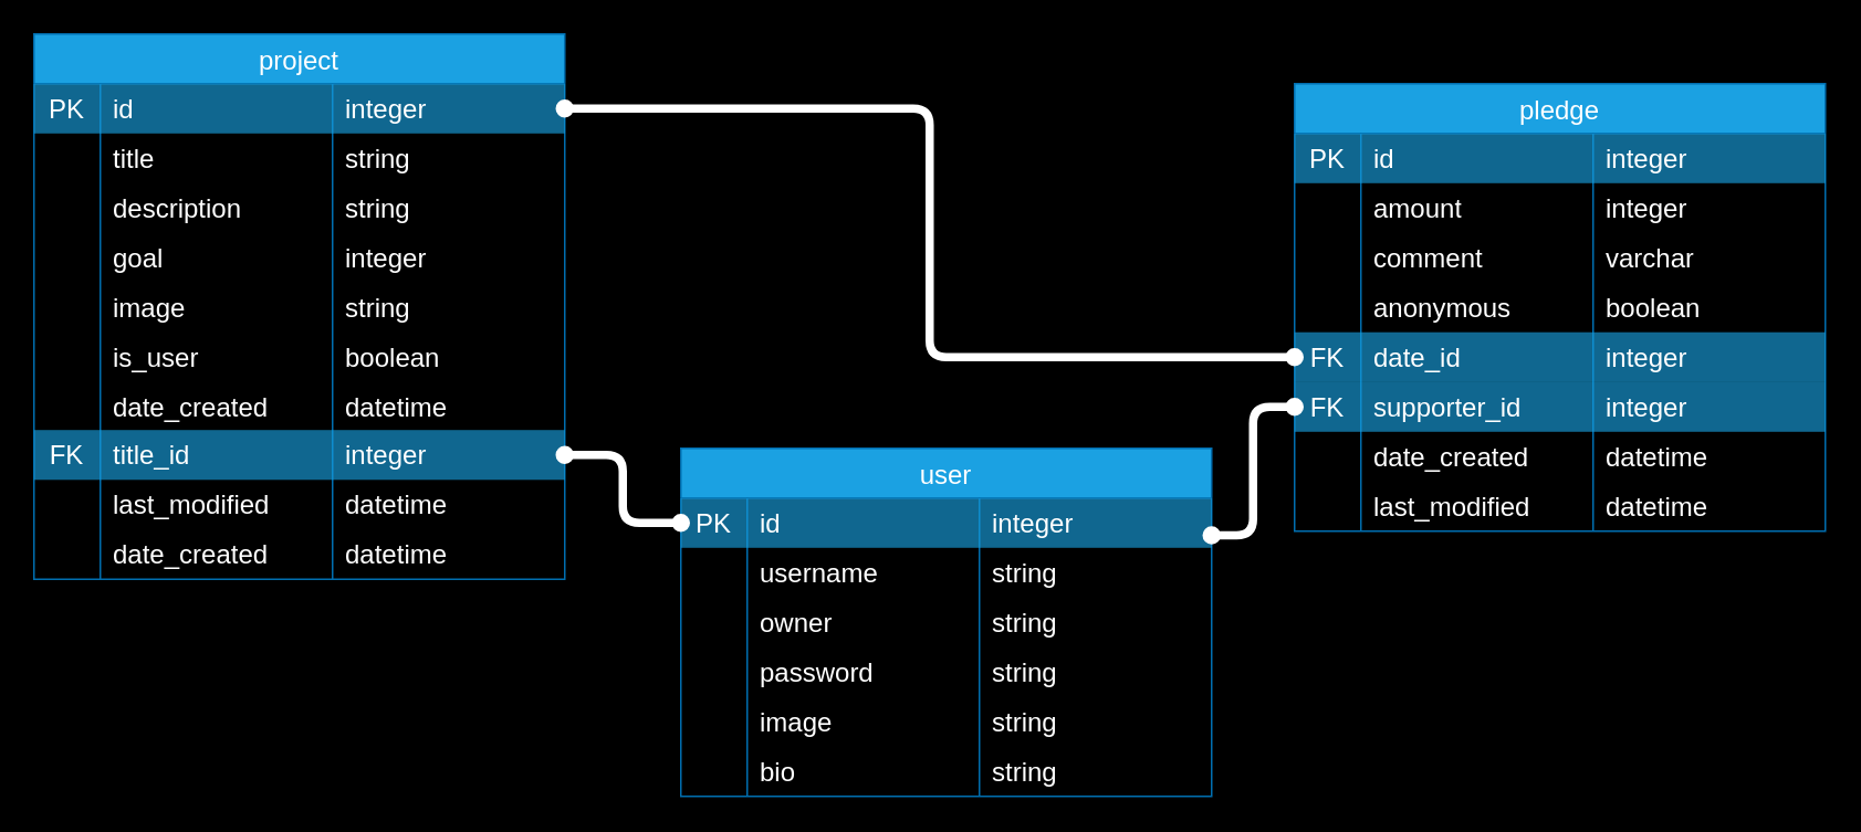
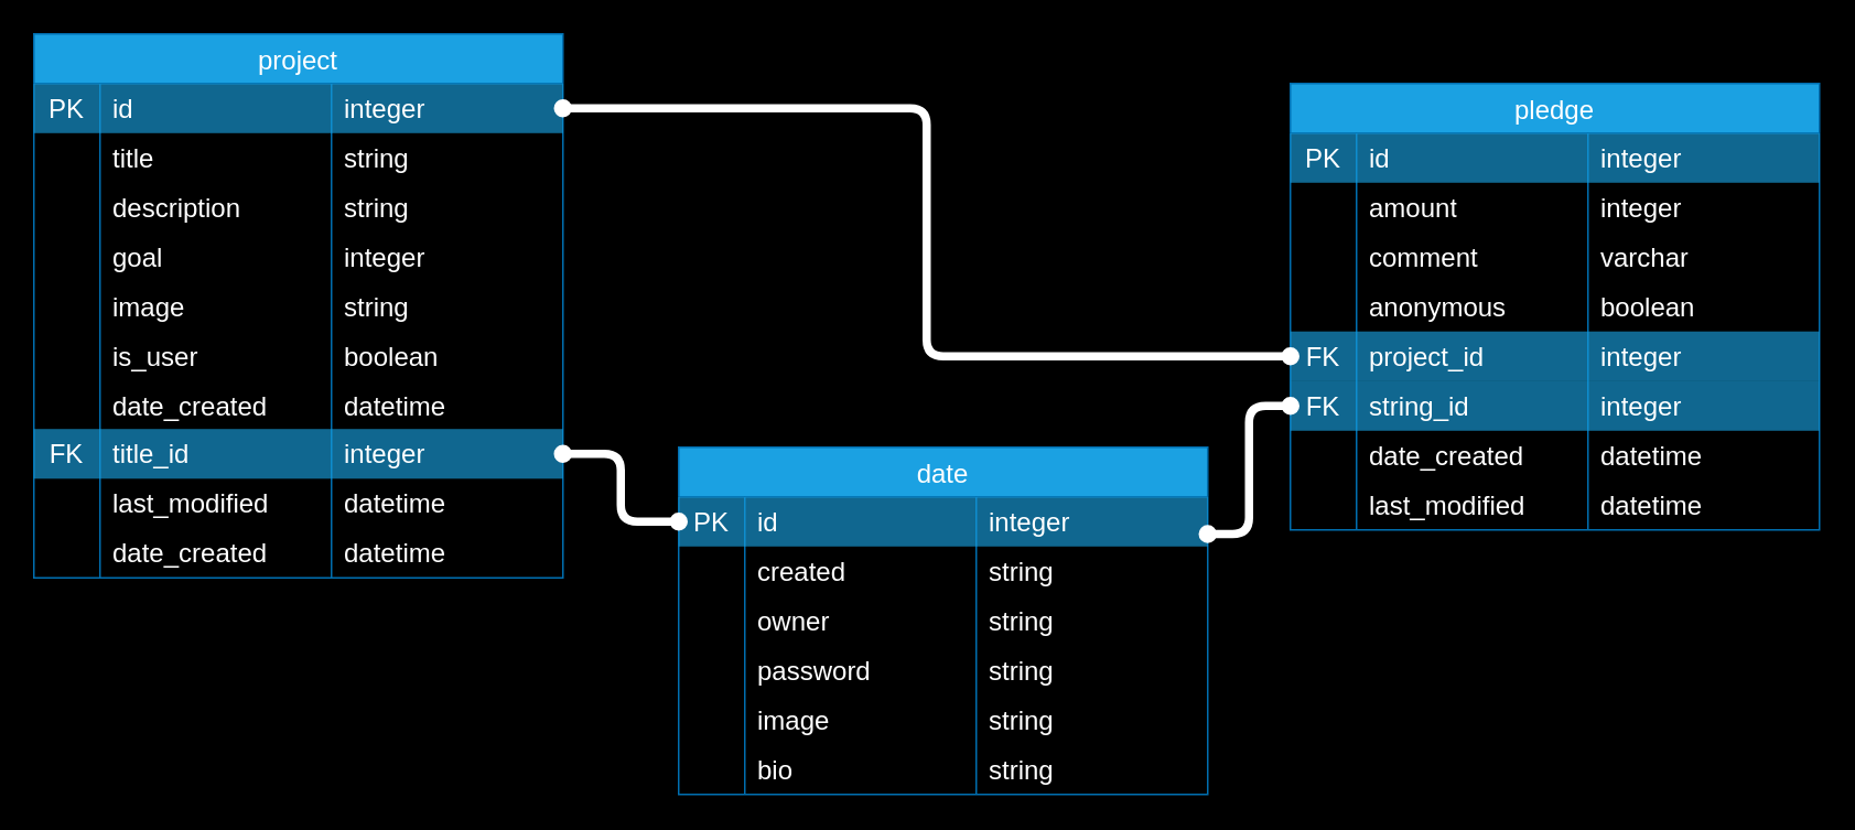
- <mxCell id="62" value="&lt;font&gt;date_id&lt;/font&gt;" style="shape=partialRectangle;html=1;whiteSpace=wrap;connectable=0;fillColor=#1ba1e2;top=0;left=0;bottom=0;right=0;align=left;spacingLeft=6;overflow=hidden;strokeColor=#006EAF;fontSize=16;fontColor=#ffffff;opacity=40;" parent="60" vertex="1"><mxGeometry x="40" width="140" height="30" as="geometry"><mxRectangle width="140" height="30" as="alternateBounds" /></mxGeometry></mxCell>
+ <mxCell id="62" value="&lt;font&gt;project_id&lt;/font&gt;" style="shape=partialRectangle;html=1;whiteSpace=wrap;connectable=0;fillColor=#1ba1e2;top=0;left=0;bottom=0;right=0;align=left;spacingLeft=6;overflow=hidden;strokeColor=#006EAF;fontSize=16;fontColor=#ffffff;opacity=40;" parent="60" vertex="1"><mxGeometry x="40" width="140" height="30" as="geometry"><mxRectangle width="140" height="30" as="alternateBounds" /></mxGeometry></mxCell>
- <mxCell id="66" value="&lt;font&gt;supporter_id&lt;/font&gt;" style="shape=partialRectangle;html=1;whiteSpace=wrap;connectable=0;fillColor=#1ba1e2;top=0;left=0;bottom=0;right=0;align=left;spacingLeft=6;overflow=hidden;strokeColor=#006EAF;fontSize=16;fontColor=#ffffff;opacity=40;" parent="64" vertex="1"><mxGeometry x="40" width="140" height="30" as="geometry"><mxRectangle width="140" height="30" as="alternateBounds" /></mxGeometry></mxCell>
+ <mxCell id="66" value="&lt;font&gt;string_id&lt;/font&gt;" style="shape=partialRectangle;html=1;whiteSpace=wrap;connectable=0;fillColor=#1ba1e2;top=0;left=0;bottom=0;right=0;align=left;spacingLeft=6;overflow=hidden;strokeColor=#006EAF;fontSize=16;fontColor=#ffffff;opacity=40;" parent="64" vertex="1"><mxGeometry x="40" width="140" height="30" as="geometry"><mxRectangle width="140" height="30" as="alternateBounds" /></mxGeometry></mxCell>
- <mxCell id="76" value="user" style="shape=table;startSize=30;container=1;collapsible=0;childLayout=tableLayout;fixedRows=1;rowLines=0;fontStyle=0;strokeColor=#006EAF;fontSize=16;fillColor=#1ba1e2;fontColor=#ffffff;" parent="1" vertex="1"><mxGeometry x="410" y="270" width="320" height="210" as="geometry" /></mxCell>
+ <mxCell id="76" value="date" style="shape=table;startSize=30;container=1;collapsible=0;childLayout=tableLayout;fixedRows=1;rowLines=0;fontStyle=0;strokeColor=#006EAF;fontSize=16;fillColor=#1ba1e2;fontColor=#ffffff;" parent="1" vertex="1"><mxGeometry x="410" y="270" width="320" height="210" as="geometry" /></mxCell>
- <mxCell id="83" value="username" style="shape=partialRectangle;html=1;whiteSpace=wrap;connectable=0;fillColor=none;top=0;left=0;bottom=0;right=0;align=left;spacingLeft=6;overflow=hidden;strokeColor=inherit;fontSize=16;fontColor=#FFFFFF;" parent="81" vertex="1"><mxGeometry x="40" width="140" height="30" as="geometry"><mxRectangle width="140" height="30" as="alternateBounds" /></mxGeometry></mxCell>
+ <mxCell id="83" value="created" style="shape=partialRectangle;html=1;whiteSpace=wrap;connectable=0;fillColor=none;top=0;left=0;bottom=0;right=0;align=left;spacingLeft=6;overflow=hidden;strokeColor=inherit;fontSize=16;fontColor=#FFFFFF;" parent="81" vertex="1"><mxGeometry x="40" width="140" height="30" as="geometry"><mxRectangle width="140" height="30" as="alternateBounds" /></mxGeometry></mxCell>
